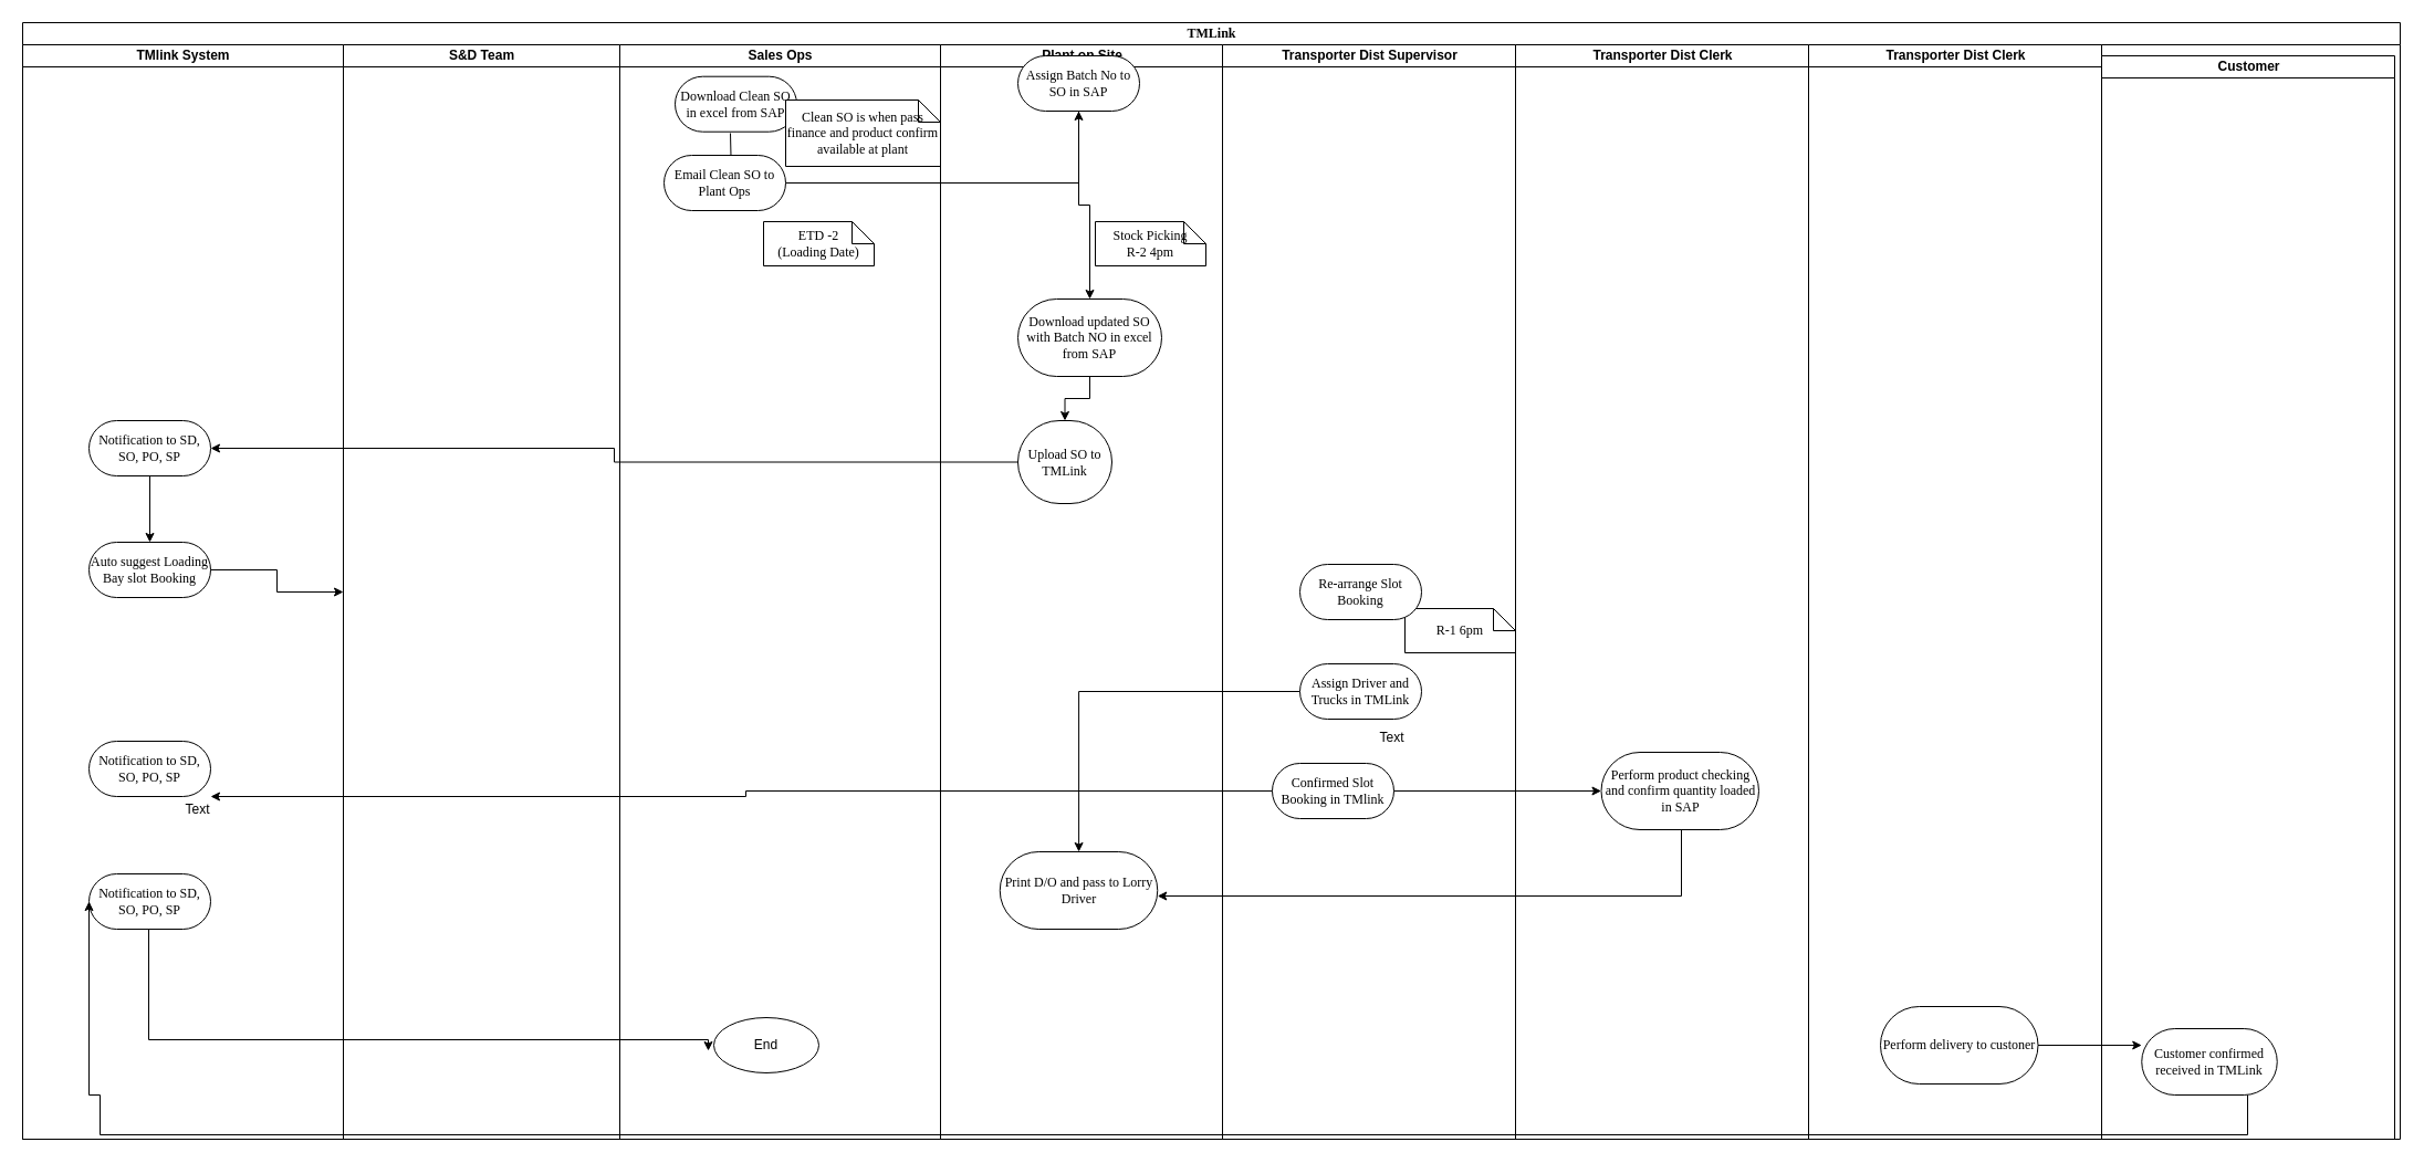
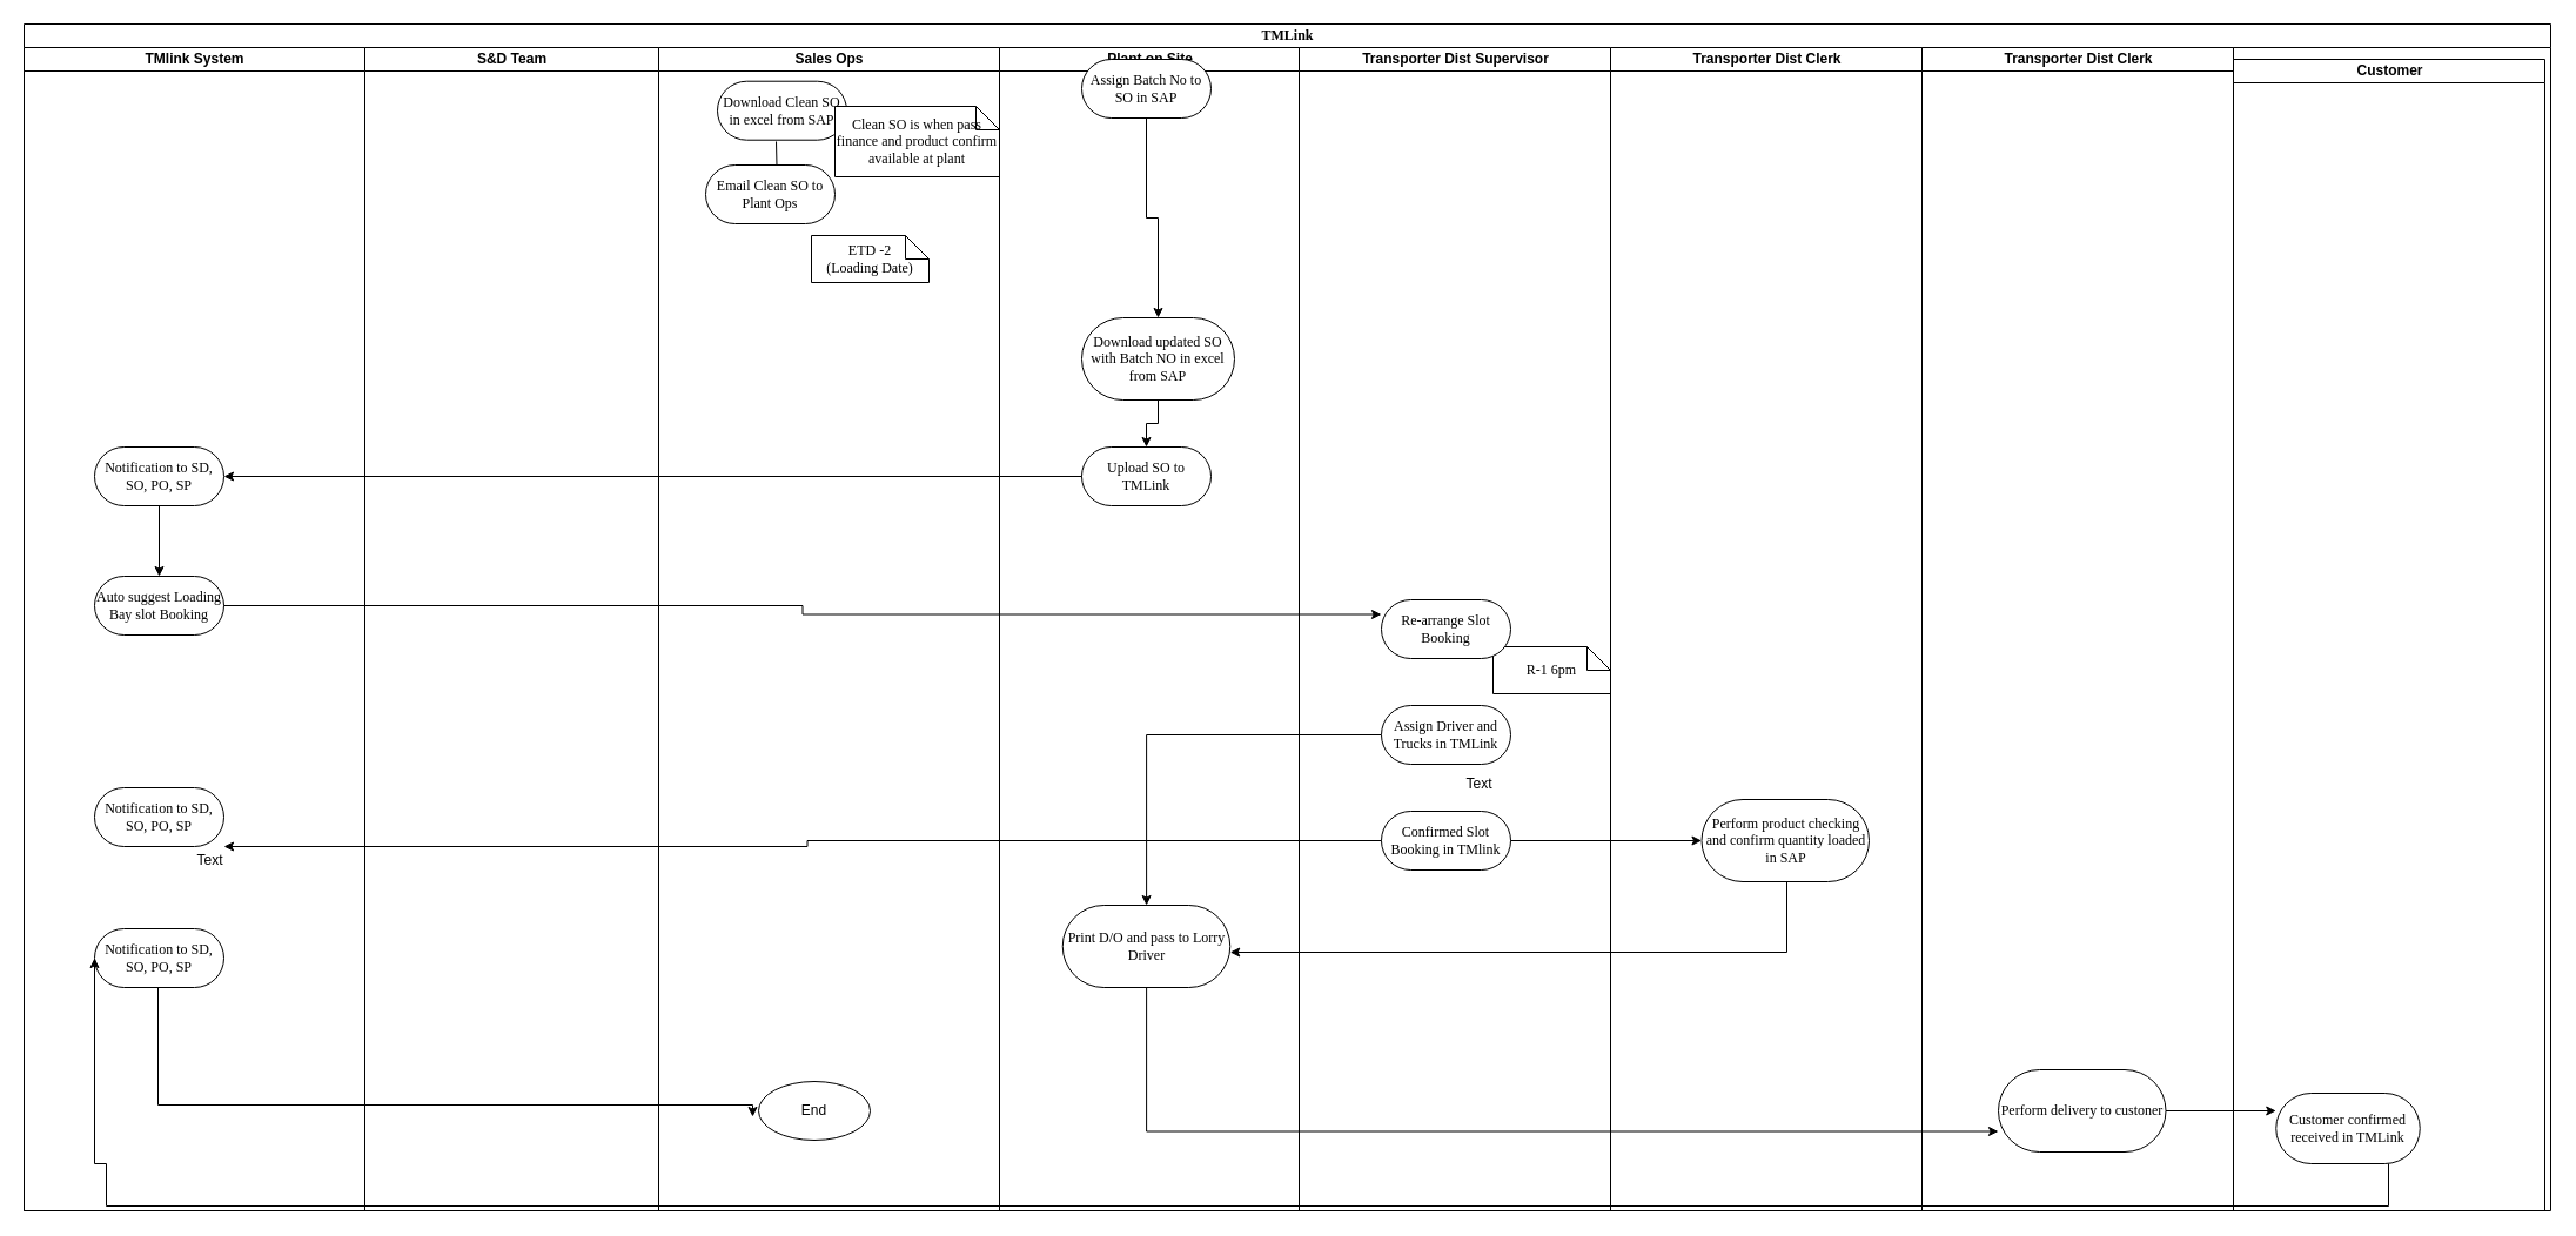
- <mxCell id="18" value="" style="edgeStyle=orthogonalEdgeStyle;rounded=0;orthogonalLoop=1;jettySize=auto;html=1;" edge="1" parent="2" source="13" target="22"><mxGeometry relative="1" as="geometry" /></mxCell>
- <mxCell id="26" value="Stock Picking&lt;br&gt;R-2 4pm" style="shape=note;whiteSpace=wrap;html=1;rounded=0;shadow=0;comic=0;labelBackgroundColor=none;strokeWidth=1;fontFamily=Verdana;fontSize=12;align=center;size=20;" vertex="1" parent="19"><mxGeometry x="140" y="160" width="100" height="40" as="geometry" /></mxCell>
- <mxCell id="25" value="Upload SO to TMLink" style="rounded=1;whiteSpace=wrap;html=1;shadow=0;comic=0;labelBackgroundColor=none;strokeWidth=1;fontFamily=Verdana;fontSize=12;align=center;arcSize=50;" vertex="1" parent="19"><mxGeometry x="70" y="340" width="85" height="75" as="geometry" /></mxCell>
+ <mxCell id="25" value="Upload SO to TMLink" style="rounded=1;whiteSpace=wrap;html=1;shadow=0;comic=0;labelBackgroundColor=none;strokeWidth=1;fontFamily=Verdana;fontSize=12;align=center;arcSize=50;" vertex="1" parent="19"><mxGeometry x="70" y="340" width="110" height="50" as="geometry" /></mxCell>
- <mxCell id="35" value="" style="edgeStyle=orthogonalEdgeStyle;rounded=0;orthogonalLoop=1;jettySize=auto;html=1;" edge="1" parent="2" source="6" target="10"><mxGeometry relative="1" as="geometry"><mxPoint x="250" y="495" as="targetPoint" /></mxGeometry></mxCell>
+ <mxCell id="35" value="" style="edgeStyle=orthogonalEdgeStyle;rounded=0;orthogonalLoop=1;jettySize=auto;html=1;entryX=0;entryY=0.25;entryDx=0;entryDy=0;" edge="1" parent="2" source="6" target="33"><mxGeometry relative="1" as="geometry"><mxPoint x="250" y="495" as="targetPoint" /></mxGeometry></mxCell>
- <mxCell id="31" value="Confirmed Slot Booking in TMlink" style="rounded=1;whiteSpace=wrap;html=1;shadow=0;comic=0;labelBackgroundColor=none;strokeWidth=1;fontFamily=Verdana;fontSize=12;align=center;arcSize=50;" vertex="1" parent="28"><mxGeometry x="45" y="650" width="110" height="50" as="geometry" /></mxCell>
+ <mxCell id="31" value="Confirmed Slot Booking in TMlink" style="rounded=1;whiteSpace=wrap;html=1;shadow=0;comic=0;labelBackgroundColor=none;strokeWidth=1;fontFamily=Verdana;fontSize=12;align=center;arcSize=50;" vertex="1" parent="28"><mxGeometry x="70" y="650" width="110" height="50" as="geometry" /></mxCell>
+ <mxCell id="42" value="" style="edgeStyle=orthogonalEdgeStyle;rounded=0;orthogonalLoop=1;jettySize=auto;html=1;entryX=0;entryY=0.75;entryDx=0;entryDy=0;" edge="1" parent="2" source="27" target="41"><mxGeometry relative="1" as="geometry"><mxPoint x="955" y="900" as="targetPoint" /><Array as="points"><mxPoint x="956" y="942" /></Array></mxGeometry></mxCell>
